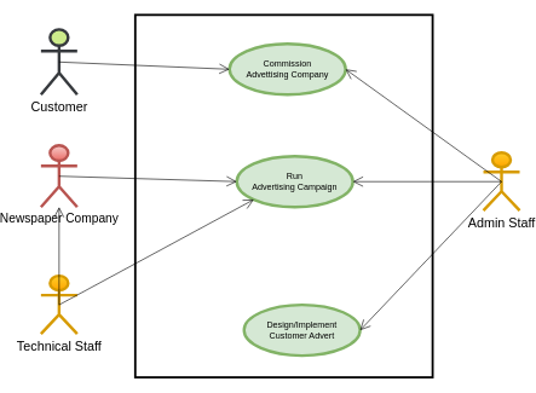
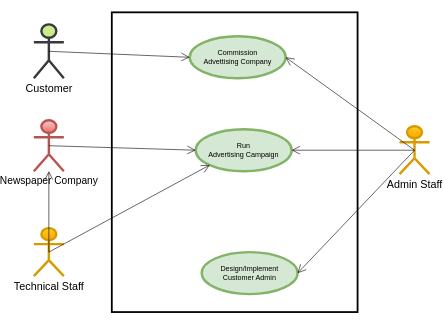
- <mxCell id="5" value="Design/Implement&lt;br&gt;Customer Advert" style="ellipse;whiteSpace=wrap;html=1;fillColor=#d5e8d4;strokeColor=#82b366;strokeWidth=4;" parent="1" vertex="1"><mxGeometry x="300" y="420" width="160" height="70" as="geometry" /></mxCell>
+ <mxCell id="5" value="Design/Implement&lt;br&gt;Customer Admin" style="ellipse;whiteSpace=wrap;html=1;fillColor=#d5e8d4;strokeColor=#82b366;strokeWidth=4;" parent="1" vertex="1"><mxGeometry x="300" y="420" width="160" height="70" as="geometry" /></mxCell>
